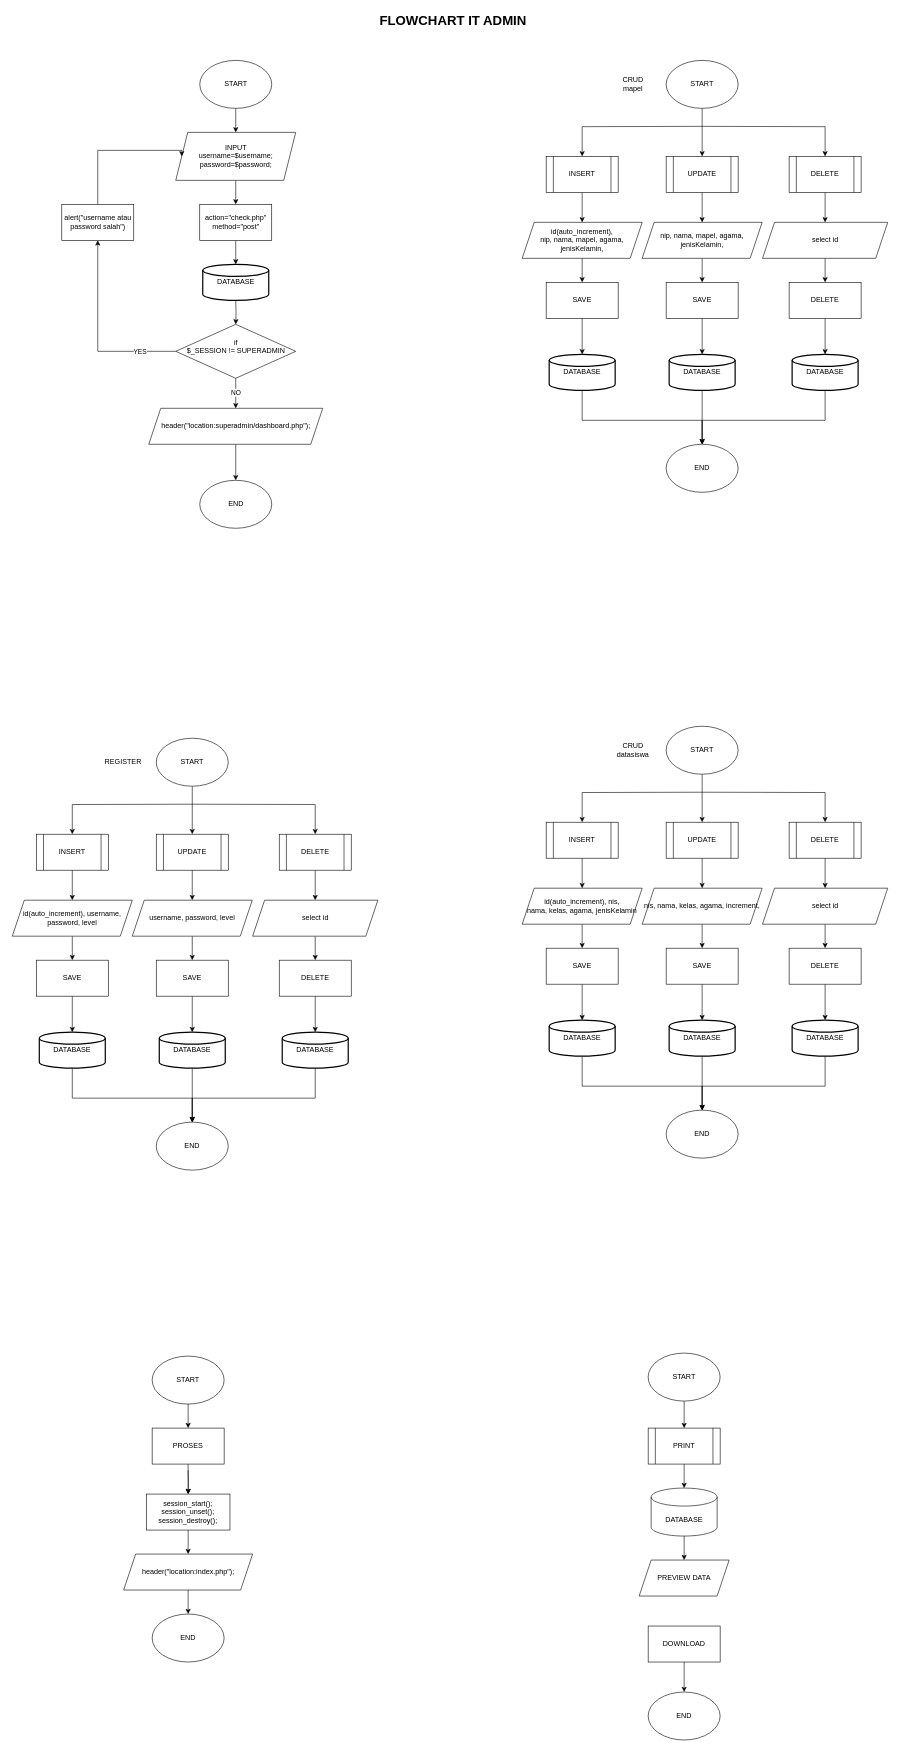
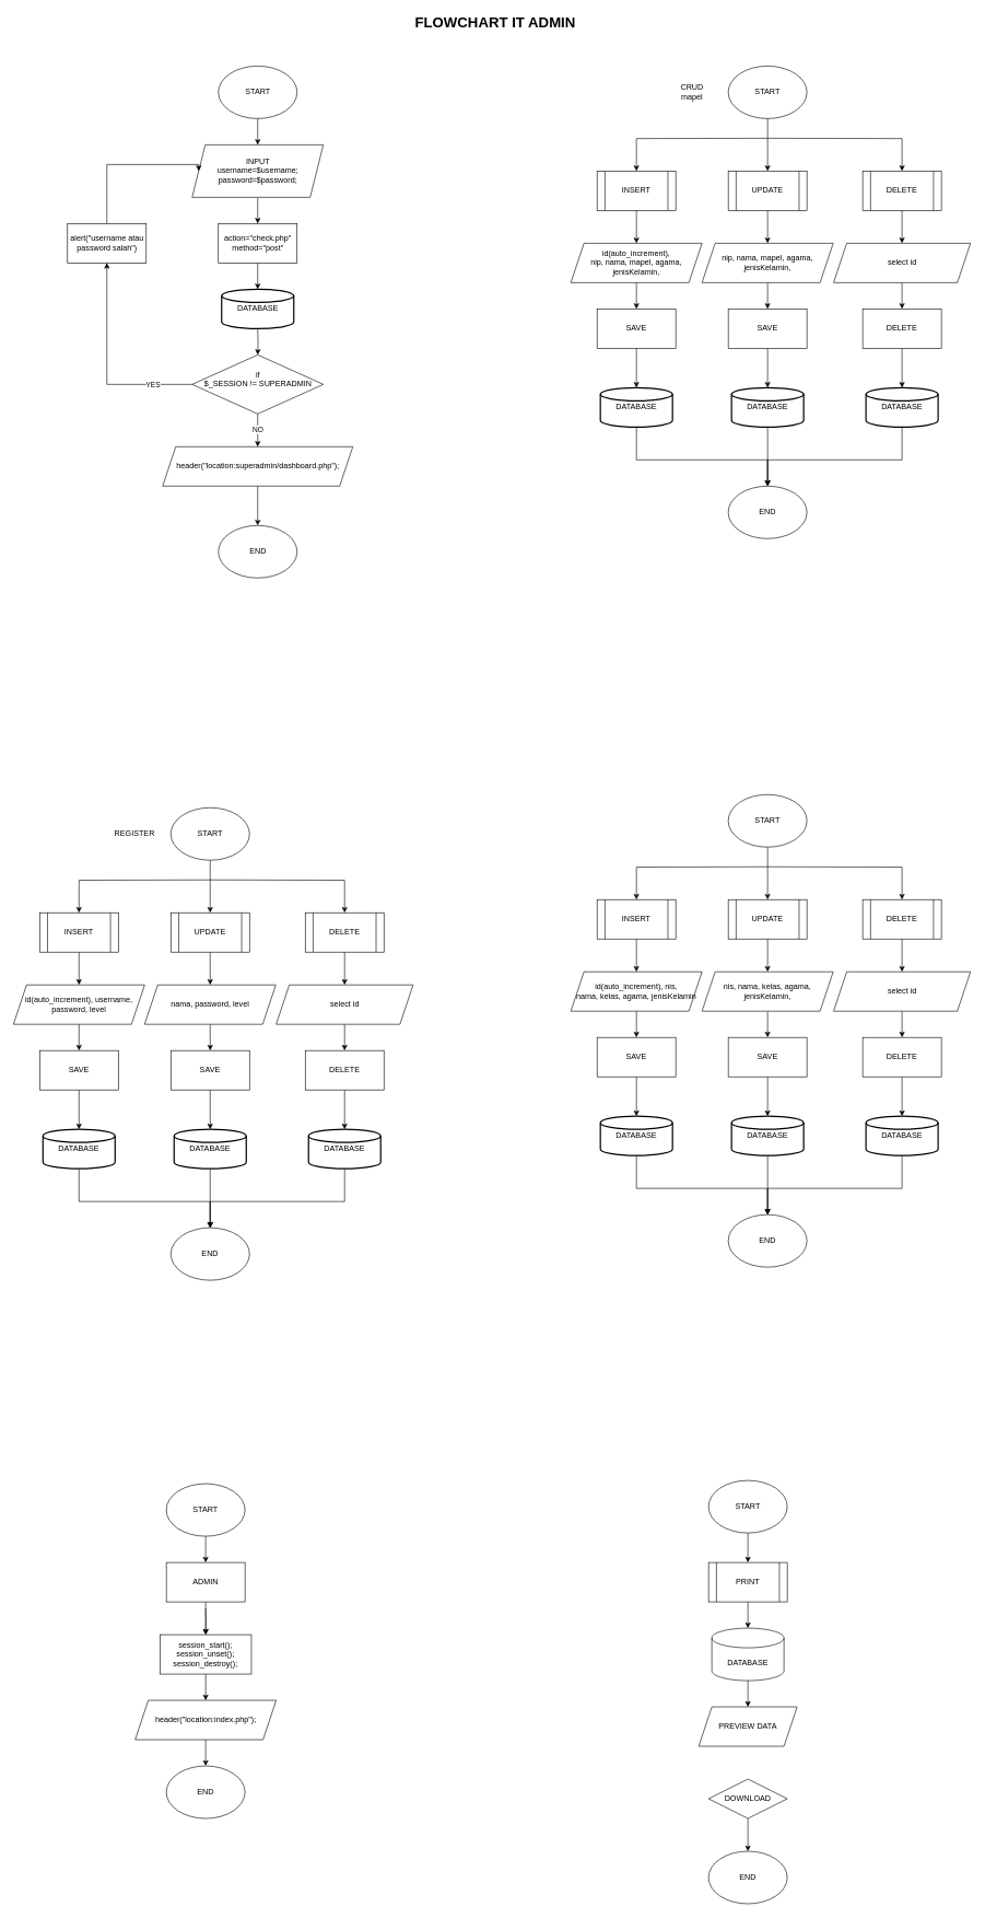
- <mxCell id="117" value="CRUD datasiswa" style="text;html=1;align=center;verticalAlign=middle;whiteSpace=wrap;rounded=0;" parent="1" vertex="1"><mxGeometry x="1025" y="1235" width="60" height="30" as="geometry" /></mxCell>
- <mxCell id="63" value="nis, nama, kelas, agama, increment," style="shape=parallelogram;perimeter=parallelogramPerimeter;whiteSpace=wrap;html=1;fixedSize=1;" parent="1" vertex="1"><mxGeometry x="1070" y="1480" width="200" height="60" as="geometry" /></mxCell>
+ <mxCell id="63" value="nis, nama, kelas, agama, jenisKelamin," style="shape=parallelogram;perimeter=parallelogramPerimeter;whiteSpace=wrap;html=1;fixedSize=1;" parent="1" vertex="1"><mxGeometry x="1070" y="1480" width="200" height="60" as="geometry" /></mxCell>
- <mxCell id="92" value="username, password, level" style="shape=parallelogram;perimeter=parallelogramPerimeter;whiteSpace=wrap;html=1;fixedSize=1;" parent="1" vertex="1"><mxGeometry x="220" y="1500" width="200" height="60" as="geometry" /></mxCell>
+ <mxCell id="92" value="nama, password, level" style="shape=parallelogram;perimeter=parallelogramPerimeter;whiteSpace=wrap;html=1;fixedSize=1;" parent="1" vertex="1"><mxGeometry x="220" y="1500" width="200" height="60" as="geometry" /></mxCell>
- <mxCell id="130" value="PROSES" style="rounded=0;whiteSpace=wrap;html=1;" parent="1" vertex="1"><mxGeometry x="253.13" y="2380" width="120" height="60" as="geometry" /></mxCell>
+ <mxCell id="130" value="ADMIN" style="rounded=0;whiteSpace=wrap;html=1;" parent="1" vertex="1"><mxGeometry x="253.13" y="2380" width="120" height="60" as="geometry" /></mxCell>
- <mxCell id="127" value="DOWNLOAD" style="rounded=0;whiteSpace=wrap;html=1;" parent="1" vertex="1"><mxGeometry x="1080" y="2710" width="120" height="60" as="geometry" /></mxCell>
+ <mxCell id="127" value="DOWNLOAD" style="rhombus;whiteSpace=wrap;html=1;" parent="1" vertex="1"><mxGeometry x="1080" y="2710" width="120" height="60" as="geometry" /></mxCell>
